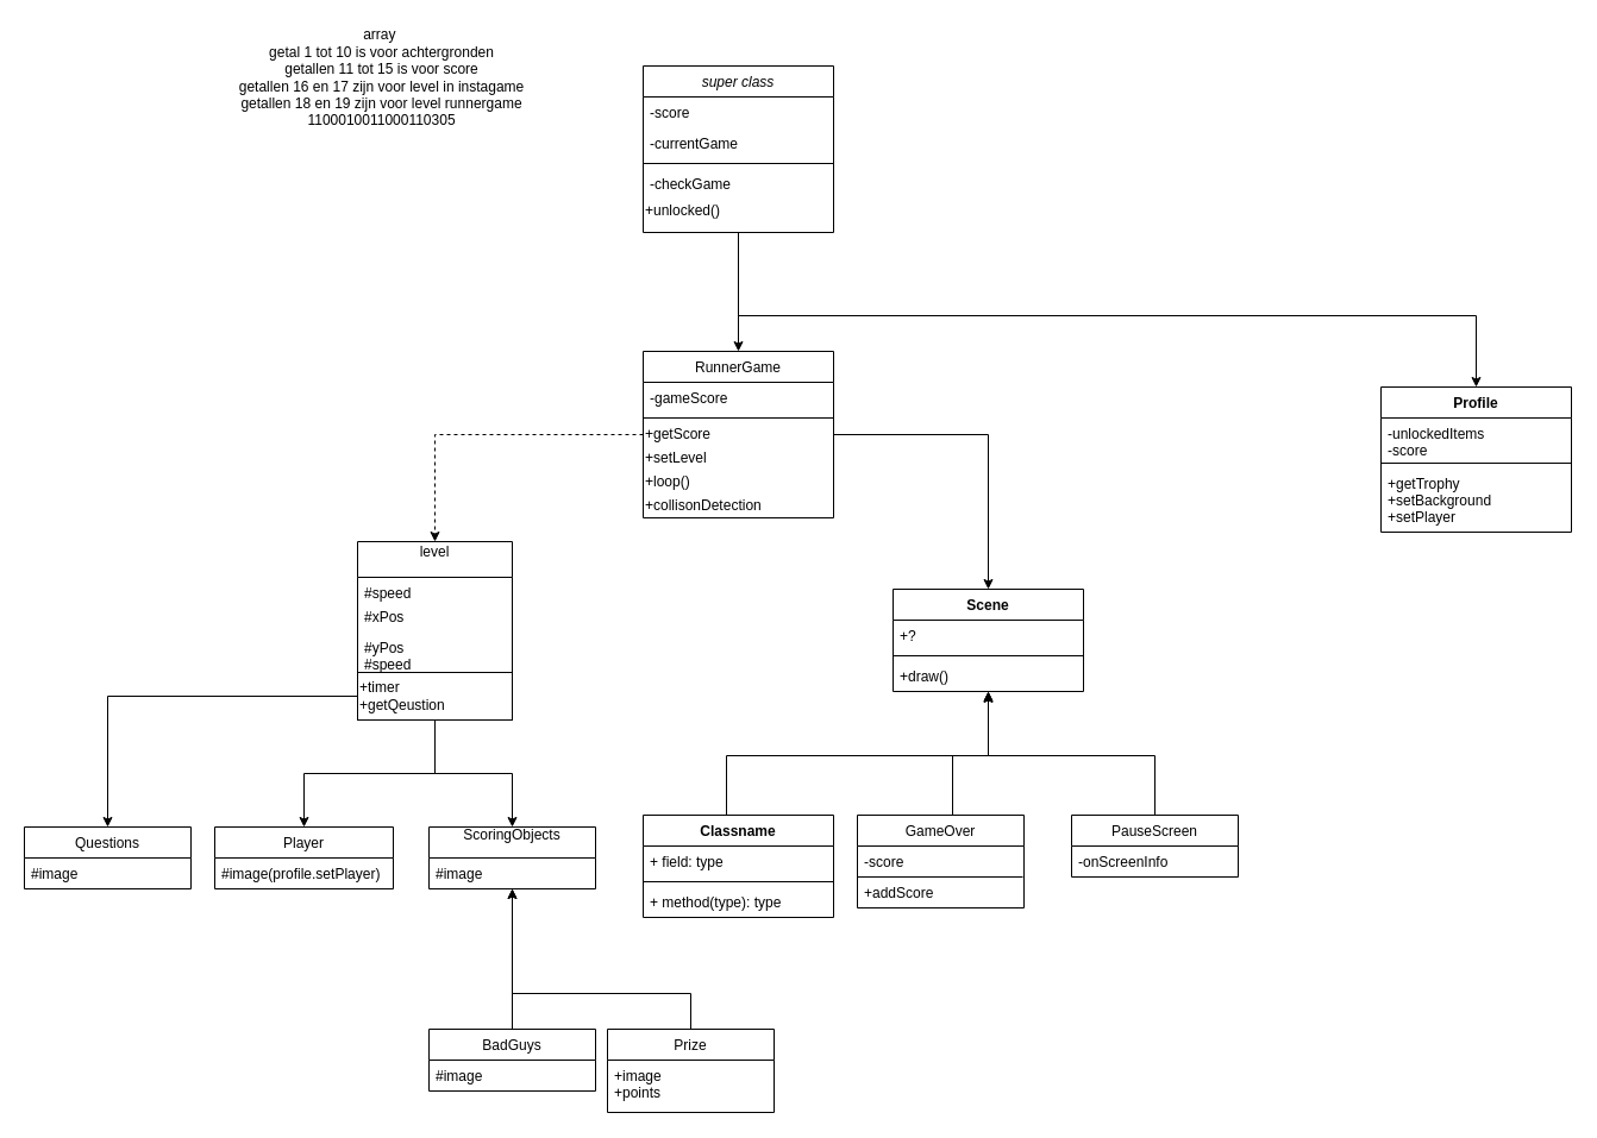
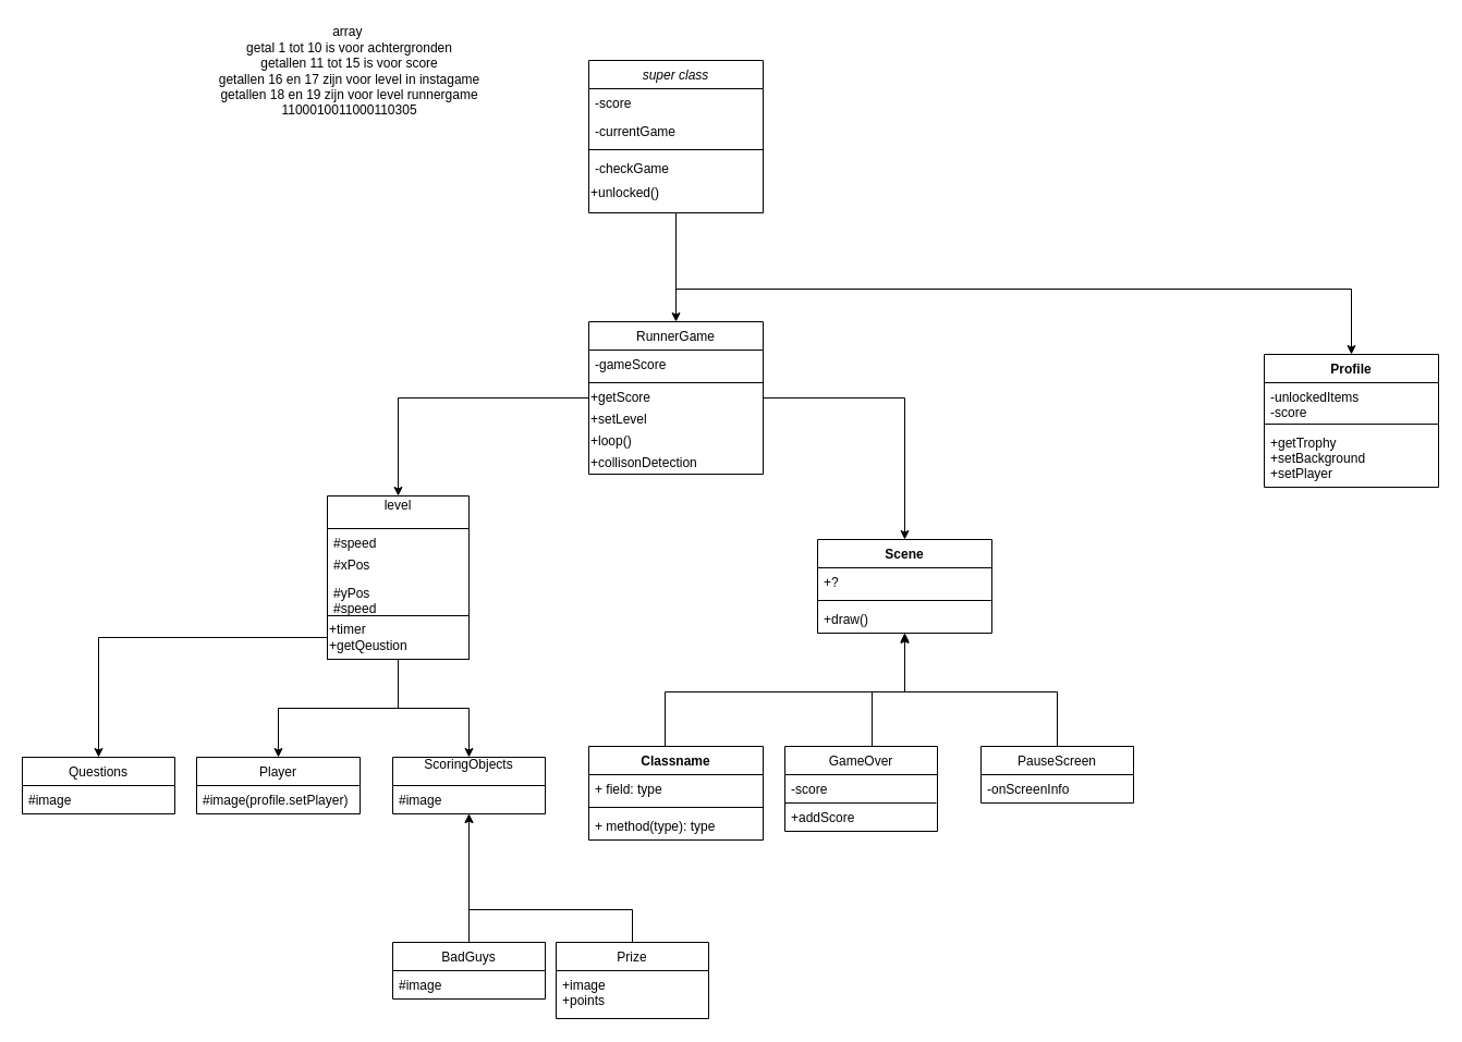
- <mxCell id="11" style="edgeStyle=orthogonalEdgeStyle;rounded=0;orthogonalLoop=1;jettySize=auto;html=1;dashed=1;" edge="1" parent="1" source="12" target="41"><mxGeometry relative="1" as="geometry" /></mxCell>
+ <mxCell id="11" style="edgeStyle=orthogonalEdgeStyle;rounded=0;orthogonalLoop=1;jettySize=auto;html=1;" edge="1" parent="1" source="12" target="41"><mxGeometry relative="1" as="geometry" /></mxCell>
